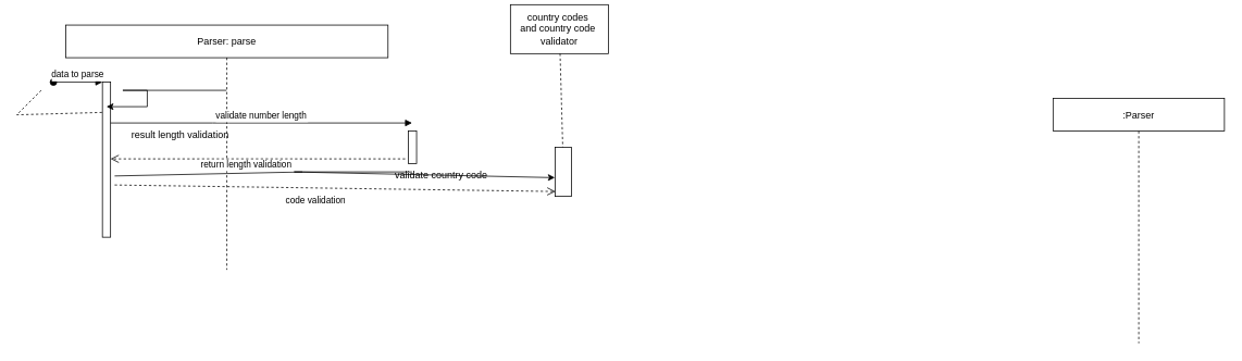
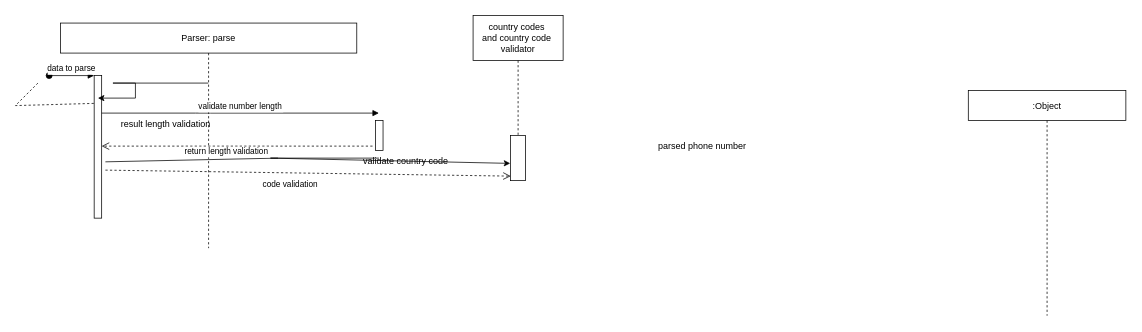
- <mxCell id="13" value="country codes&amp;nbsp;&lt;br&gt;and country code&amp;nbsp;&lt;br&gt;validator" style="rounded=0;whiteSpace=wrap;html=1;" parent="1" vertex="1"><mxGeometry x="625" y="5" width="120" height="60" as="geometry" /></mxCell>
+ <mxCell id="13" value="country codes&amp;nbsp;&lt;br&gt;and country code&amp;nbsp;&lt;br&gt;validator" style="rounded=0;whiteSpace=wrap;html=1;" parent="1" vertex="1"><mxGeometry x="630" width="120" height="60" as="geometry" y="20" /></mxCell>
- <mxCell id="2" value=":Parser" style="shape=umlLifeline;perimeter=lifelinePerimeter;container=1;collapsible=0;recursiveResize=0;rounded=0;shadow=0;strokeWidth=1;" parent="1" vertex="1"><mxGeometry x="1290" y="120" width="210" height="300" as="geometry" /></mxCell>
+ <mxCell id="2" value=":Object" style="shape=umlLifeline;perimeter=lifelinePerimeter;container=1;collapsible=0;recursiveResize=0;rounded=0;shadow=0;strokeWidth=1;" parent="1" vertex="1"><mxGeometry x="1290" y="120" width="210" height="300" as="geometry" /></mxCell>
+ <mxCell id="3" value="parsed phone number" style="text;html=1;resizable=0;autosize=1;align=center;verticalAlign=middle;points=[];fillColor=none;strokeColor=none;rounded=0;" parent="1" vertex="1"><mxGeometry x="865" y="180" width="140" height="30" as="geometry" /></mxCell>
